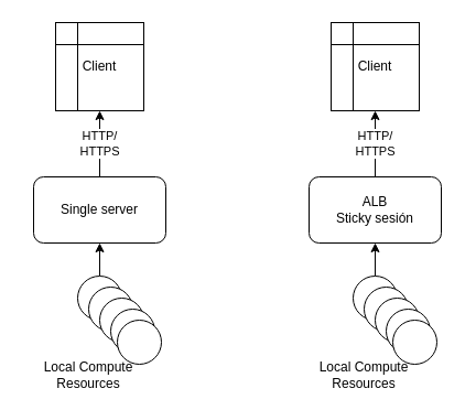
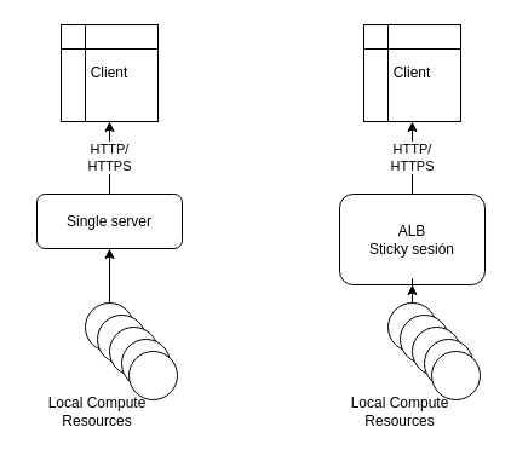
- <mxCell id="4" value="Single server" style="rounded=1;whiteSpace=wrap;html=1;" vertex="1" parent="1"><mxGeometry x="30" y="160" width="120" height="60" as="geometry" /></mxCell>
+ <mxCell id="4" value="Single server" style="rounded=1;whiteSpace=wrap;html=1;" vertex="1" parent="1"><mxGeometry x="30" y="160" width="120" height="45" as="geometry" /></mxCell>
- <mxCell id="14" value="ALB&lt;br&gt;Sticky sesión" style="rounded=1;whiteSpace=wrap;html=1;" vertex="1" parent="1"><mxGeometry x="280" y="160" width="120" height="60" as="geometry" /></mxCell>
+ <mxCell id="14" value="ALB&lt;br&gt;Sticky sesión" style="rounded=1;whiteSpace=wrap;html=1;" vertex="1" parent="1"><mxGeometry x="280" y="160" width="120" height="75" as="geometry" /></mxCell>
